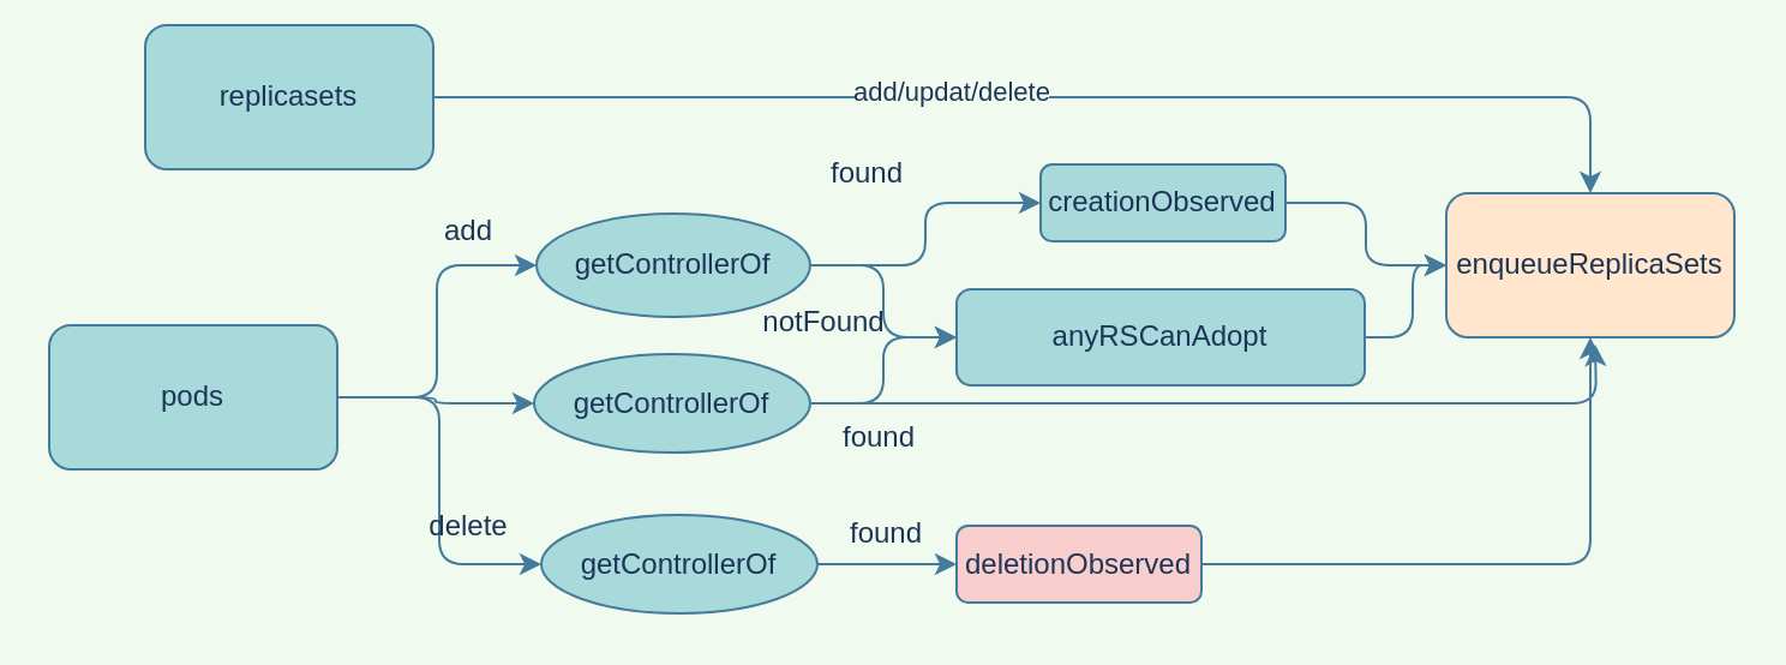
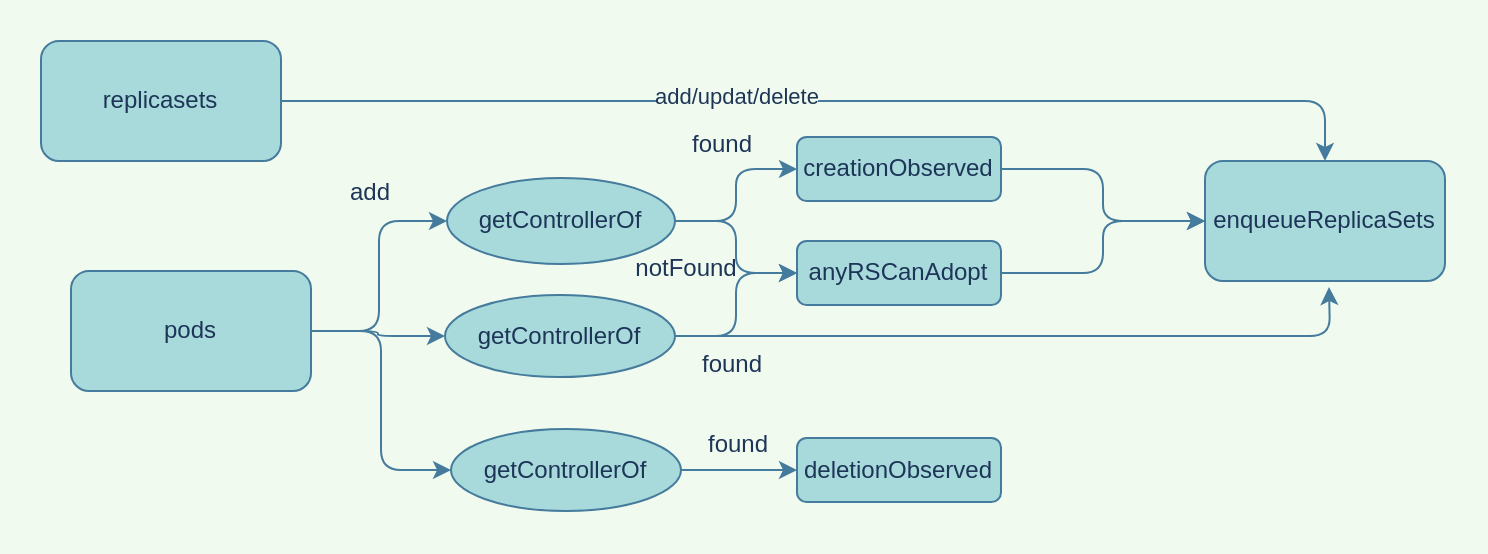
- <mxCell id="4" value="replicasets" style="rounded=1;whiteSpace=wrap;html=1;fillColor=#A8DADC;strokeColor=#457B9D;fontColor=#1D3557;" vertex="1" parent="1"><mxGeometry x="60" y="10" width="120" height="60" as="geometry" /></mxCell>
+ <mxCell id="4" value="replicasets" style="rounded=1;whiteSpace=wrap;html=1;fillColor=#A8DADC;strokeColor=#457B9D;fontColor=#1D3557;" vertex="1" parent="1"><mxGeometry x="20" y="20" width="120" height="60" as="geometry" /></mxCell>
- <mxCell id="21" value="creationObserved" style="rounded=1;whiteSpace=wrap;html=1;sketch=0;strokeColor=#457B9D;fillColor=#A8DADC;fontColor=#1D3557;" vertex="1" parent="1"><mxGeometry x="433" y="68" width="102" height="32" as="geometry" /></mxCell>
+ <mxCell id="21" value="creationObserved" style="rounded=1;whiteSpace=wrap;html=1;sketch=0;strokeColor=#457B9D;fillColor=#A8DADC;fontColor=#1D3557;" vertex="1" parent="1"><mxGeometry x="398" y="68" width="102" height="32" as="geometry" /></mxCell>
- <mxCell id="18" value="add" style="text;html=1;strokeColor=none;fillColor=none;align=center;verticalAlign=middle;whiteSpace=wrap;rounded=0;sketch=0;fontColor=#1D3557;" vertex="1" parent="1"><mxGeometry x="175" y="86" width="40" height="20" as="geometry" /></mxCell>
+ <mxCell id="18" value="add" style="text;html=1;strokeColor=none;fillColor=none;align=center;verticalAlign=middle;whiteSpace=wrap;rounded=0;sketch=0;fontColor=#1D3557;" vertex="1" parent="1"><mxGeometry x="165" y="86" width="40" height="20" as="geometry" /></mxCell>
- <mxCell id="9" value="enqueueReplicaSets" style="rounded=1;whiteSpace=wrap;html=1;fillColor=#ffe6cc;strokeColor=#457B9D;fontColor=#1D3557;" vertex="1" parent="1"><mxGeometry x="602" y="80" width="120" height="60" as="geometry" /></mxCell>
+ <mxCell id="9" value="enqueueReplicaSets" style="rounded=1;whiteSpace=wrap;html=1;fillColor=#A8DADC;strokeColor=#457B9D;fontColor=#1D3557;" vertex="1" parent="1"><mxGeometry x="602" y="80" width="120" height="60" as="geometry" /></mxCell>
- <mxCell id="23" value="anyRSCanAdopt" style="rounded=1;whiteSpace=wrap;html=1;sketch=0;strokeColor=#457B9D;fillColor=#A8DADC;fontColor=#1D3557;" vertex="1" parent="1"><mxGeometry x="398" y="120" width="170" height="40" as="geometry" /></mxCell>
+ <mxCell id="23" value="anyRSCanAdopt" style="rounded=1;whiteSpace=wrap;html=1;sketch=0;strokeColor=#457B9D;fillColor=#A8DADC;fontColor=#1D3557;" vertex="1" parent="1"><mxGeometry x="398" y="120" width="102" height="32" as="geometry" /></mxCell>
- <mxCell id="8" value="pods" style="rounded=1;whiteSpace=wrap;html=1;fillColor=#A8DADC;strokeColor=#457B9D;fontColor=#1D3557;" vertex="1" parent="1"><mxGeometry x="20" y="135" width="120" height="60" as="geometry" /></mxCell>
+ <mxCell id="8" value="pods" style="rounded=1;whiteSpace=wrap;html=1;fillColor=#A8DADC;strokeColor=#457B9D;fontColor=#1D3557;" vertex="1" parent="1"><mxGeometry x="35" y="135" width="120" height="60" as="geometry" /></mxCell>
- <mxCell id="19" value="delete" style="text;html=1;strokeColor=none;fillColor=none;align=center;verticalAlign=middle;whiteSpace=wrap;rounded=0;sketch=0;fontColor=#1D3557;" vertex="1" parent="1"><mxGeometry x="175" y="209" width="40" height="20" as="geometry" /></mxCell>
- <mxCell id="25" value="deletionObserved" style="rounded=1;whiteSpace=wrap;html=1;sketch=0;strokeColor=#457B9D;fillColor=#f8cecc;fontColor=#1D3557;" vertex="1" parent="1"><mxGeometry x="398" y="218.5" width="102" height="32" as="geometry" /></mxCell>
+ <mxCell id="25" value="deletionObserved" style="rounded=1;whiteSpace=wrap;html=1;sketch=0;strokeColor=#457B9D;fillColor=#A8DADC;fontColor=#1D3557;" vertex="1" parent="1"><mxGeometry x="398" y="218.5" width="102" height="32" as="geometry" /></mxCell>
- <mxCell id="24" style="edgeStyle=orthogonalEdgeStyle;curved=0;rounded=1;sketch=0;orthogonalLoop=1;jettySize=auto;html=1;exitX=1;exitY=0.5;exitDx=0;exitDy=0;entryX=0.5;entryY=1;entryDx=0;entryDy=0;strokeColor=#457B9D;fillColor=#A8DADC;fontColor=#1D3557;" edge="1" parent="1" source="25" target="9"><mxGeometry relative="1" as="geometry" /></mxCell>
